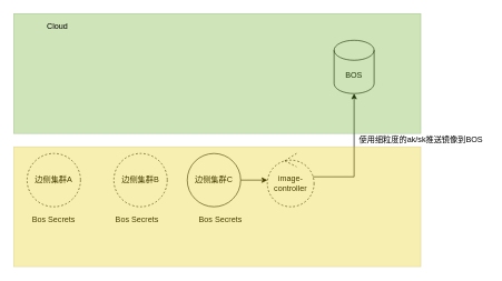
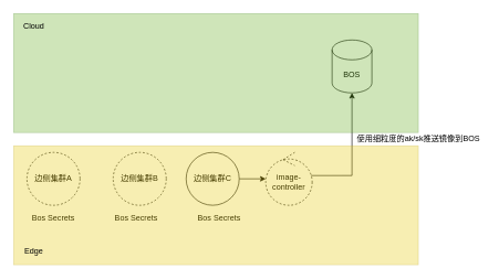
- <mxCell id="14" value="Cloud" style="text;html=1;align=center;verticalAlign=middle;resizable=0;points=[];autosize=1;" vertex="1" parent="1"><mxGeometry x="60" y="30" width="50" height="20" as="geometry" /></mxCell>
+ <mxCell id="14" value="Cloud" style="text;html=1;align=center;verticalAlign=middle;resizable=0;points=[];autosize=1;" vertex="1" parent="1"><mxGeometry x="25" y="30" width="50" height="20" as="geometry" /></mxCell>
+ <mxCell id="16" value="Edge" style="text;html=1;align=center;verticalAlign=middle;resizable=0;points=[];autosize=1;" vertex="1" parent="1"><mxGeometry x="30" y="370" width="40" height="20" as="geometry" /></mxCell>
